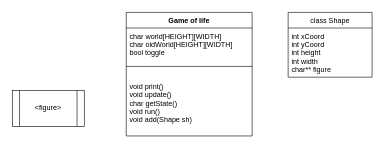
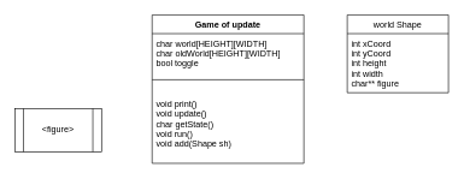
- <mxCell id="3" value="Game of life" style="swimlane;fontStyle=1;align=center;verticalAlign=top;childLayout=stackLayout;horizontal=1;startSize=26;horizontalStack=0;resizeParent=1;resizeParentMax=0;resizeLast=0;collapsible=1;marginBottom=0;" vertex="1" parent="1"><mxGeometry x="210" y="20" width="210" height="206" as="geometry"><mxRectangle x="360" y="100" width="100" height="26" as="alternateBounds" /></mxGeometry></mxCell>
+ <mxCell id="3" value="Game of update" style="swimlane;fontStyle=1;align=center;verticalAlign=top;childLayout=stackLayout;horizontal=1;startSize=26;horizontalStack=0;resizeParent=1;resizeParentMax=0;resizeLast=0;collapsible=1;marginBottom=0;" vertex="1" parent="1"><mxGeometry x="210" y="20" width="210" height="206" as="geometry"><mxRectangle x="360" y="100" width="100" height="26" as="alternateBounds" /></mxGeometry></mxCell>
- <mxCell id="7" value="class Shape" style="swimlane;fontStyle=0;childLayout=stackLayout;horizontal=1;startSize=26;fillColor=none;horizontalStack=0;resizeParent=1;resizeParentMax=0;resizeLast=0;collapsible=1;marginBottom=0;" vertex="1" parent="1"><mxGeometry x="480" y="20" width="140" height="108" as="geometry" /></mxCell>
+ <mxCell id="7" value="world Shape" style="swimlane;fontStyle=0;childLayout=stackLayout;horizontal=1;startSize=26;fillColor=none;horizontalStack=0;resizeParent=1;resizeParentMax=0;resizeLast=0;collapsible=1;marginBottom=0;" vertex="1" parent="1"><mxGeometry x="480" y="20" width="140" height="108" as="geometry" /></mxCell>
